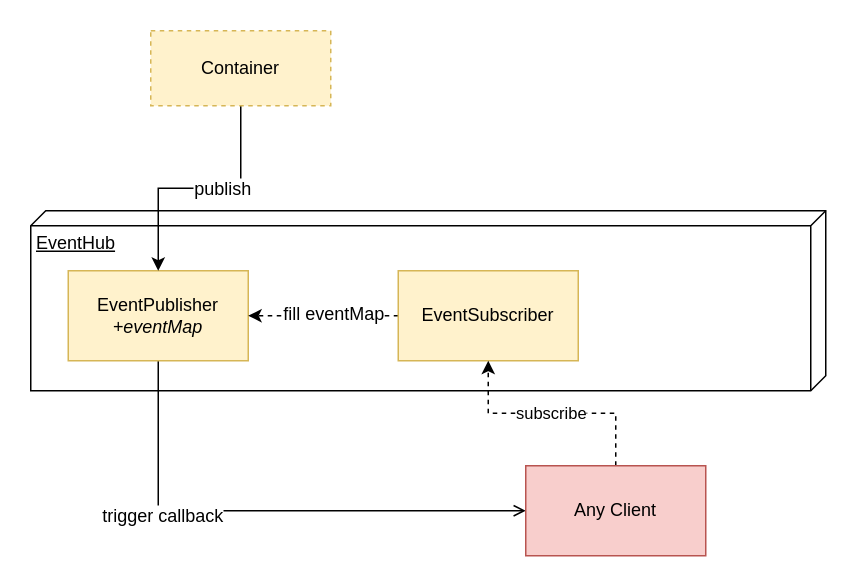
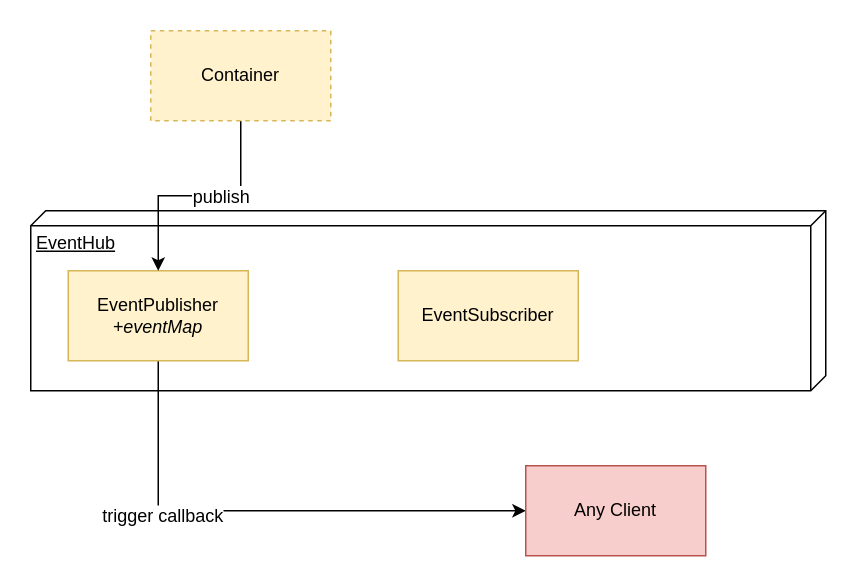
- <mxCell id="13" value="Container" style="rounded=0;whiteSpace=wrap;html=1;fillColor=#fff2cc;strokeColor=#d6b656;dashed=1;" vertex="1" parent="1"><mxGeometry x="100" y="20" width="120" height="50" as="geometry" /></mxCell>
+ <mxCell id="13" value="Container" style="rounded=0;whiteSpace=wrap;html=1;fillColor=#fff2cc;strokeColor=#d6b656;dashed=1;" vertex="1" parent="1"><mxGeometry x="100" y="20" width="120" height="60" as="geometry" /></mxCell>
- <mxCell id="6" value="" style="edgeStyle=orthogonalEdgeStyle;rounded=0;orthogonalLoop=1;jettySize=auto;html=1;dashed=1;" edge="1" parent="1" source="8" target="5"><mxGeometry relative="1" as="geometry" /></mxCell>
- <mxCell id="7" value="fill eventMap" style="text;html=1;resizable=0;points=[];align=center;verticalAlign=middle;labelBackgroundColor=#ffffff;" vertex="1" connectable="0" parent="6"><mxGeometry x="-0.125" y="-2" relative="1" as="geometry"><mxPoint as="offset" /></mxGeometry></mxCell>
- <mxCell id="9" value="subscribe" style="edgeStyle=orthogonalEdgeStyle;rounded=0;orthogonalLoop=1;jettySize=auto;html=1;dashed=1;" edge="1" parent="1" source="10" target="8"><mxGeometry relative="1" as="geometry" /></mxCell>
- <mxCell id="3" style="edgeStyle=orthogonalEdgeStyle;rounded=0;orthogonalLoop=1;jettySize=auto;html=1;exitX=0.5;exitY=1;exitDx=0;exitDy=0;entryX=0;entryY=0.5;entryDx=0;entryDy=0;endArrow=open;" edge="1" parent="1" source="5" target="10"><mxGeometry relative="1" as="geometry" /></mxCell>
+ <mxCell id="3" style="edgeStyle=orthogonalEdgeStyle;rounded=0;orthogonalLoop=1;jettySize=auto;html=1;exitX=0.5;exitY=1;exitDx=0;exitDy=0;entryX=0;entryY=0.5;entryDx=0;entryDy=0;" edge="1" parent="1" source="5" target="10"><mxGeometry relative="1" as="geometry" /></mxCell>
